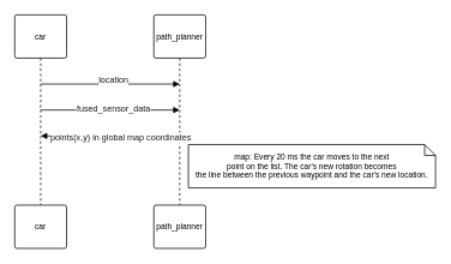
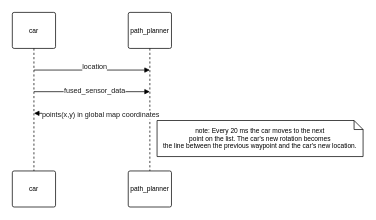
- <mxCell id="14" value="map: Every 20 ms the car moves to the next &#10; point on the list. The car's new rotation becomes &#10; the line between the previous waypoint and the car's new location." style="html=1;whiteSpace=wrap;shape=note;size=15;fontSize=11;fontColor=#000000;spacing=0;strokeOpacity=100;rounded=1;absoluteArcSize=1;arcSize=6;fillColor=#ffffff;strokeWidth=1.2;" parent="1" vertex="1"><mxGeometry x="261" y="200" width="343" height="60" as="geometry" /></mxCell>
+ <mxCell id="14" value="note: Every 20 ms the car moves to the next &#10; point on the list. The car's new rotation becomes &#10; the line between the previous waypoint and the car's new location." style="html=1;whiteSpace=wrap;shape=note;size=15;fontSize=11;fontColor=#000000;spacing=0;strokeOpacity=100;rounded=1;absoluteArcSize=1;arcSize=6;fillColor=#ffffff;strokeWidth=1.2;" parent="1" vertex="1"><mxGeometry x="261" y="200" width="343" height="60" as="geometry" /></mxCell>
